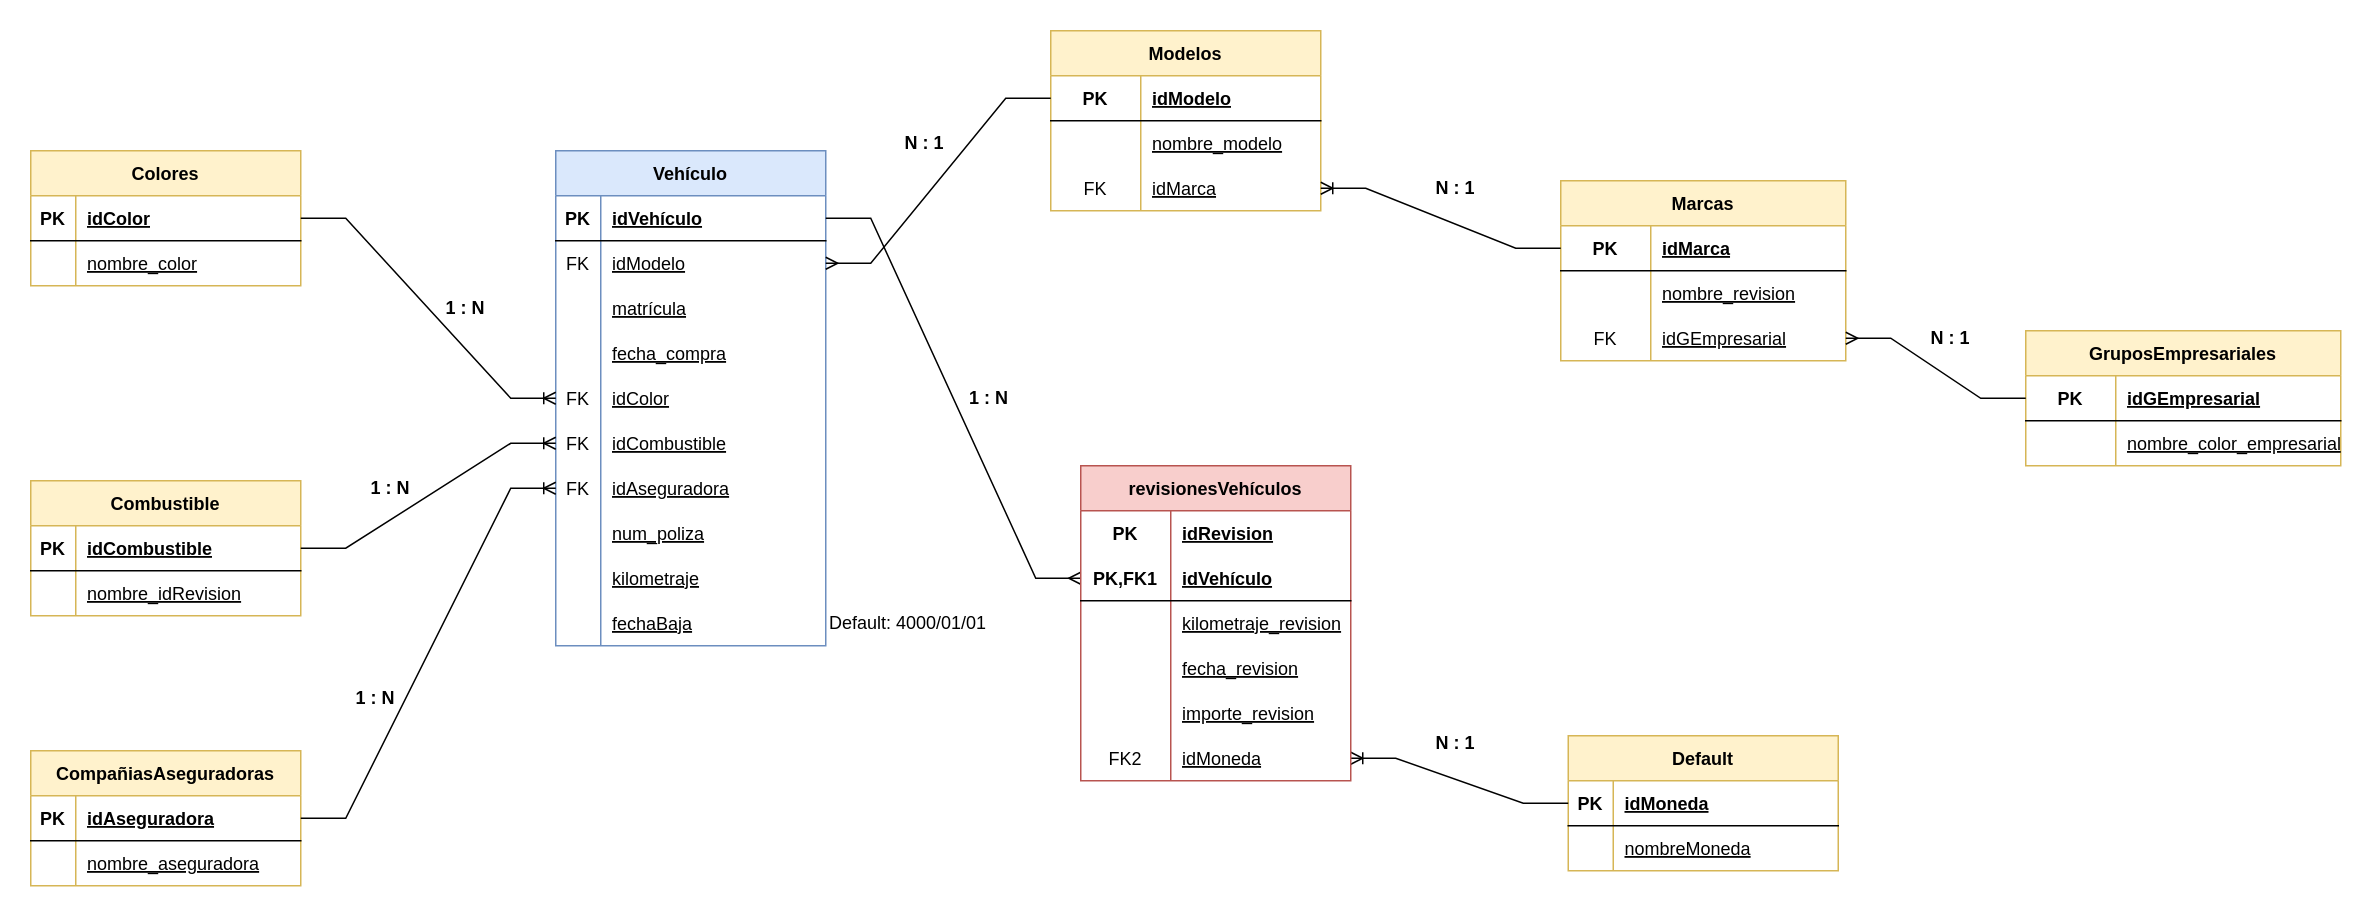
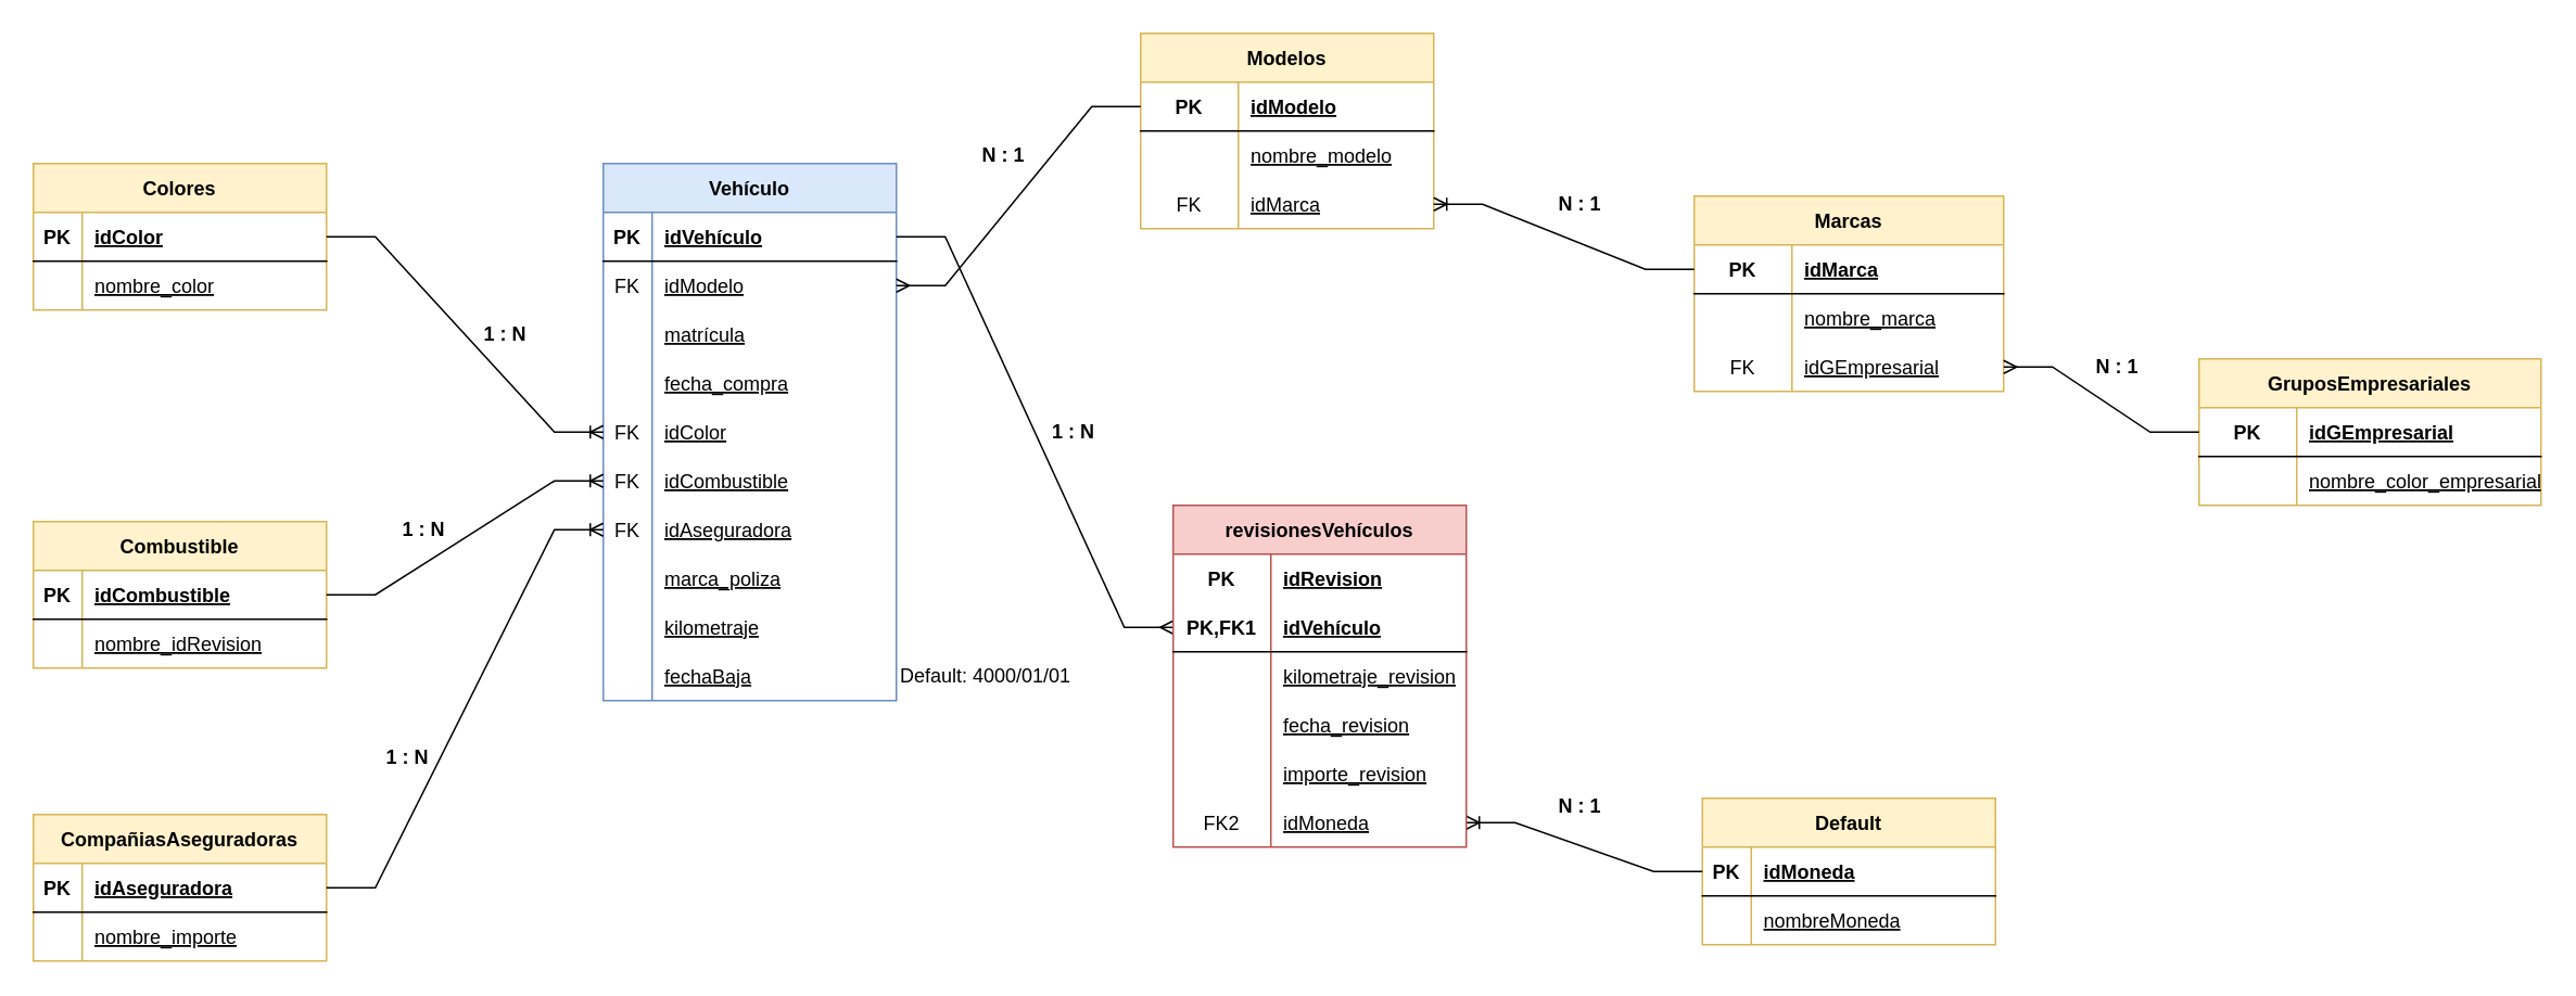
- <mxCell id="39" value="nombre_revision" style="shape=partialRectangle;connectable=0;fillColor=none;top=0;left=0;bottom=0;right=0;align=left;spacingLeft=6;overflow=hidden;fontStyle=4" parent="37" vertex="1"><mxGeometry x="60" width="130" height="30" as="geometry"><mxRectangle width="130" height="30" as="alternateBounds" /></mxGeometry></mxCell>
+ <mxCell id="39" value="nombre_marca" style="shape=partialRectangle;connectable=0;fillColor=none;top=0;left=0;bottom=0;right=0;align=left;spacingLeft=6;overflow=hidden;fontStyle=4" parent="37" vertex="1"><mxGeometry x="60" width="130" height="30" as="geometry"><mxRectangle width="130" height="30" as="alternateBounds" /></mxGeometry></mxCell>
- <mxCell id="26" value="num_poliza" style="shape=partialRectangle;connectable=0;fillColor=none;top=0;left=0;bottom=0;right=0;align=left;spacingLeft=6;overflow=hidden;fontStyle=4" parent="24" vertex="1"><mxGeometry x="30" width="150" height="30" as="geometry"><mxRectangle width="150" height="30" as="alternateBounds" /></mxGeometry></mxCell>
+ <mxCell id="26" value="marca_poliza" style="shape=partialRectangle;connectable=0;fillColor=none;top=0;left=0;bottom=0;right=0;align=left;spacingLeft=6;overflow=hidden;fontStyle=4" parent="24" vertex="1"><mxGeometry x="30" width="150" height="30" as="geometry"><mxRectangle width="150" height="30" as="alternateBounds" /></mxGeometry></mxCell>
- <mxCell id="86" value="nombre_aseguradora" style="shape=partialRectangle;connectable=0;fillColor=none;top=0;left=0;bottom=0;right=0;align=left;spacingLeft=6;overflow=hidden;fontStyle=4" parent="84" vertex="1"><mxGeometry x="30" width="150" height="30" as="geometry"><mxRectangle width="150" height="30" as="alternateBounds" /></mxGeometry></mxCell>
+ <mxCell id="86" value="nombre_importe" style="shape=partialRectangle;connectable=0;fillColor=none;top=0;left=0;bottom=0;right=0;align=left;spacingLeft=6;overflow=hidden;fontStyle=4" parent="84" vertex="1"><mxGeometry x="30" width="150" height="30" as="geometry"><mxRectangle width="150" height="30" as="alternateBounds" /></mxGeometry></mxCell>
